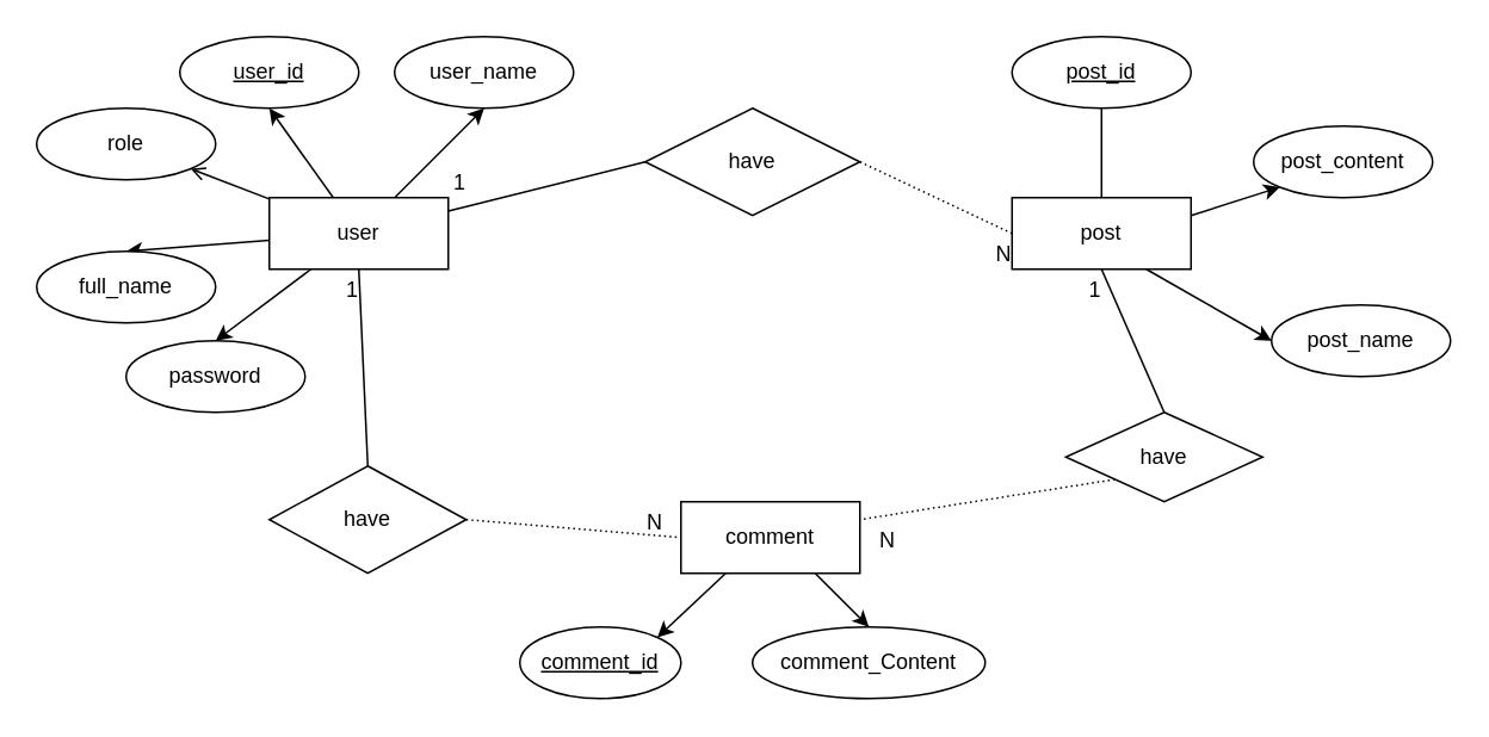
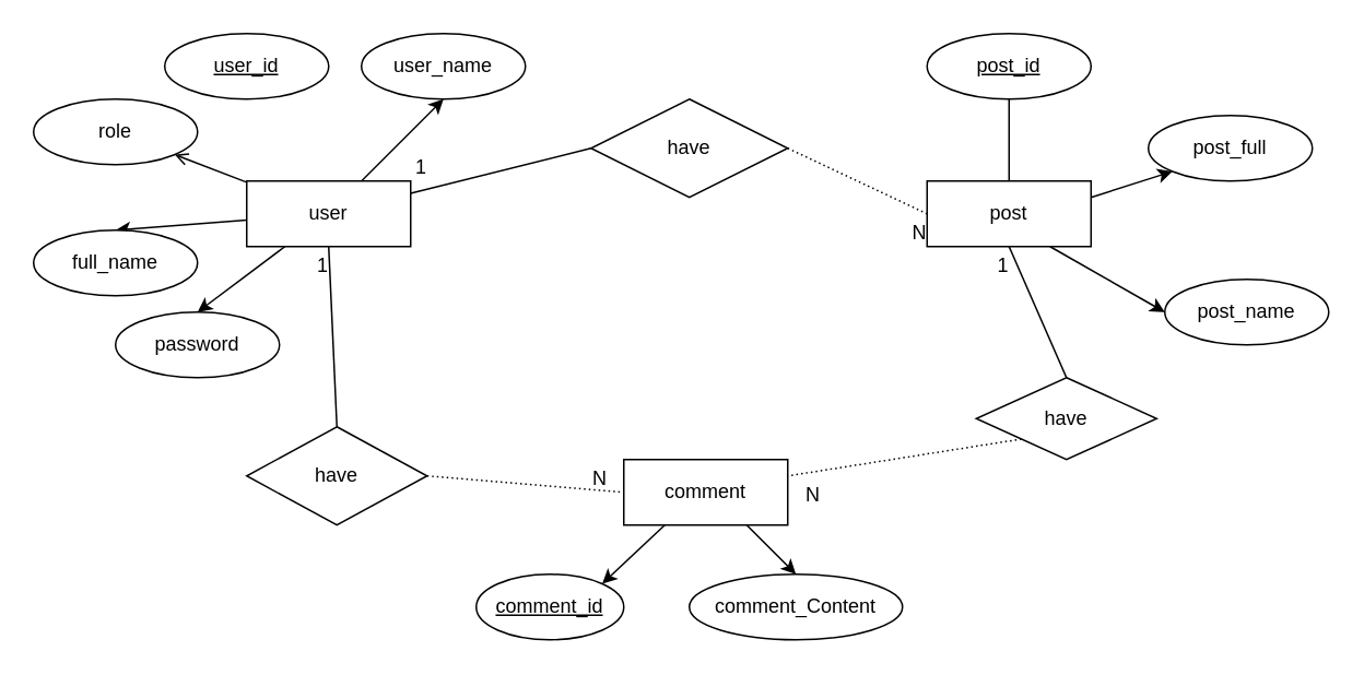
- <mxCell id="2" style="edgeStyle=none;html=1;entryX=0.5;entryY=1;entryDx=0;entryDy=0;" parent="1" source="7" target="9" edge="1"><mxGeometry relative="1" as="geometry" /></mxCell>
- <mxCell id="16" value="post_content" style="ellipse;whiteSpace=wrap;html=1;align=center;" parent="1" vertex="1"><mxGeometry x="700" y="70" width="100" height="40" as="geometry" /></mxCell>
+ <mxCell id="16" value="post_full" style="ellipse;whiteSpace=wrap;html=1;align=center;" parent="1" vertex="1"><mxGeometry x="700" y="70" width="100" height="40" as="geometry" /></mxCell>
